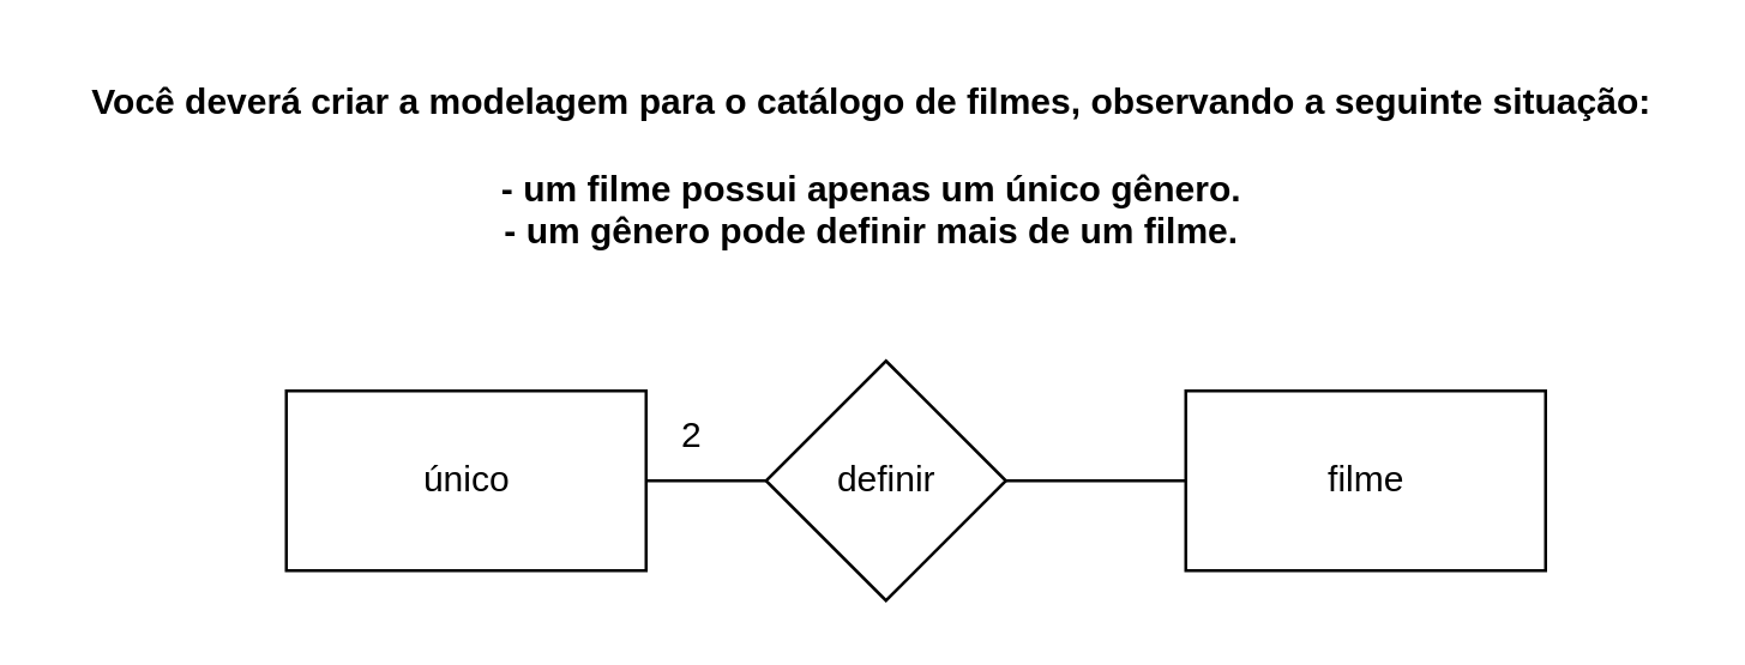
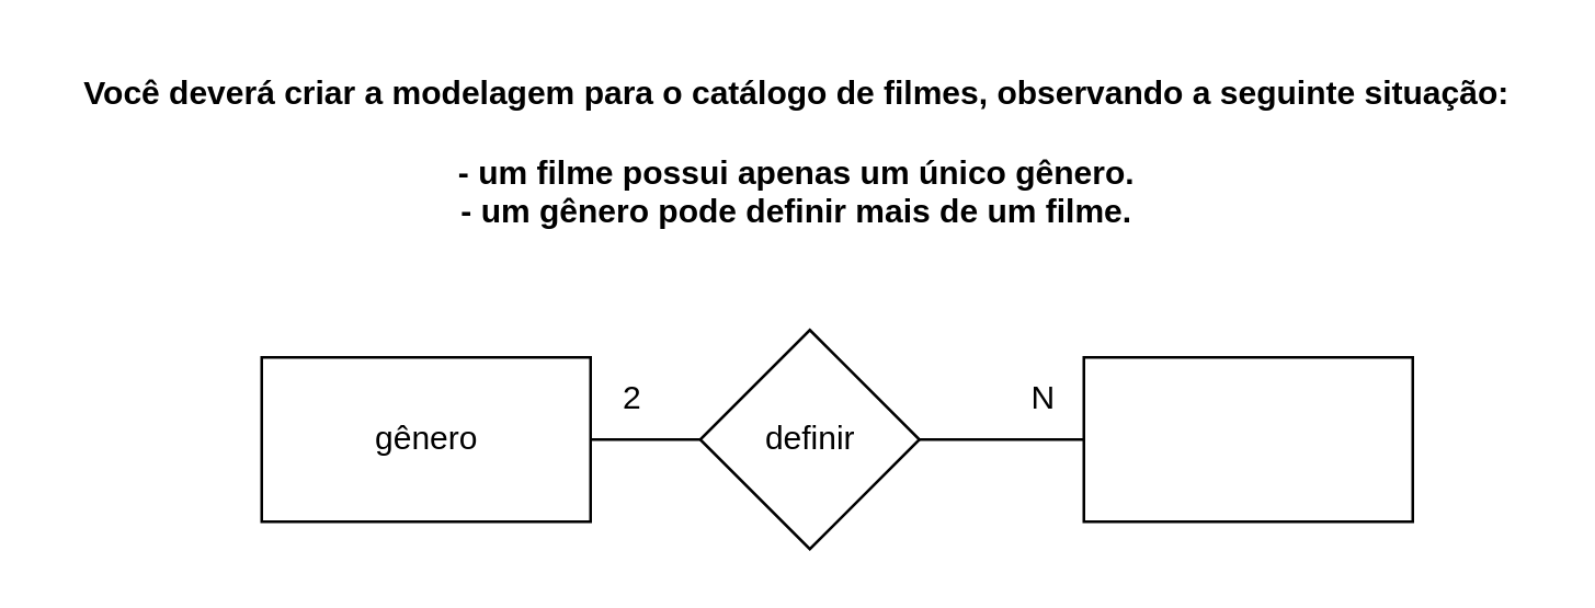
+ <mxCell id="11" value="N" style="text;html=1;align=center;verticalAlign=middle;resizable=0;points=[];autosize=1;strokeColor=none;fillColor=none;" vertex="1" parent="1"><mxGeometry x="365" y="130" width="30" height="30" as="geometry" /></mxCell>
- <mxCell id="6" value="único" style="text;html=1;align=center;verticalAlign=middle;resizable=0;points=[];autosize=1;strokeColor=none;fillColor=none;" vertex="1" parent="1"><mxGeometry x="125" y="145" width="60" height="30" as="geometry" /></mxCell>
+ <mxCell id="6" value="gênero" style="text;html=1;align=center;verticalAlign=middle;resizable=0;points=[];autosize=1;strokeColor=none;fillColor=none;" vertex="1" parent="1"><mxGeometry x="125" y="145" width="60" height="30" as="geometry" /></mxCell>
- <mxCell id="9" value="filme" style="text;html=1;align=center;verticalAlign=middle;resizable=0;points=[];autosize=1;strokeColor=none;fillColor=none;" vertex="1" parent="1"><mxGeometry x="430" y="145" width="50" height="30" as="geometry" /></mxCell>
